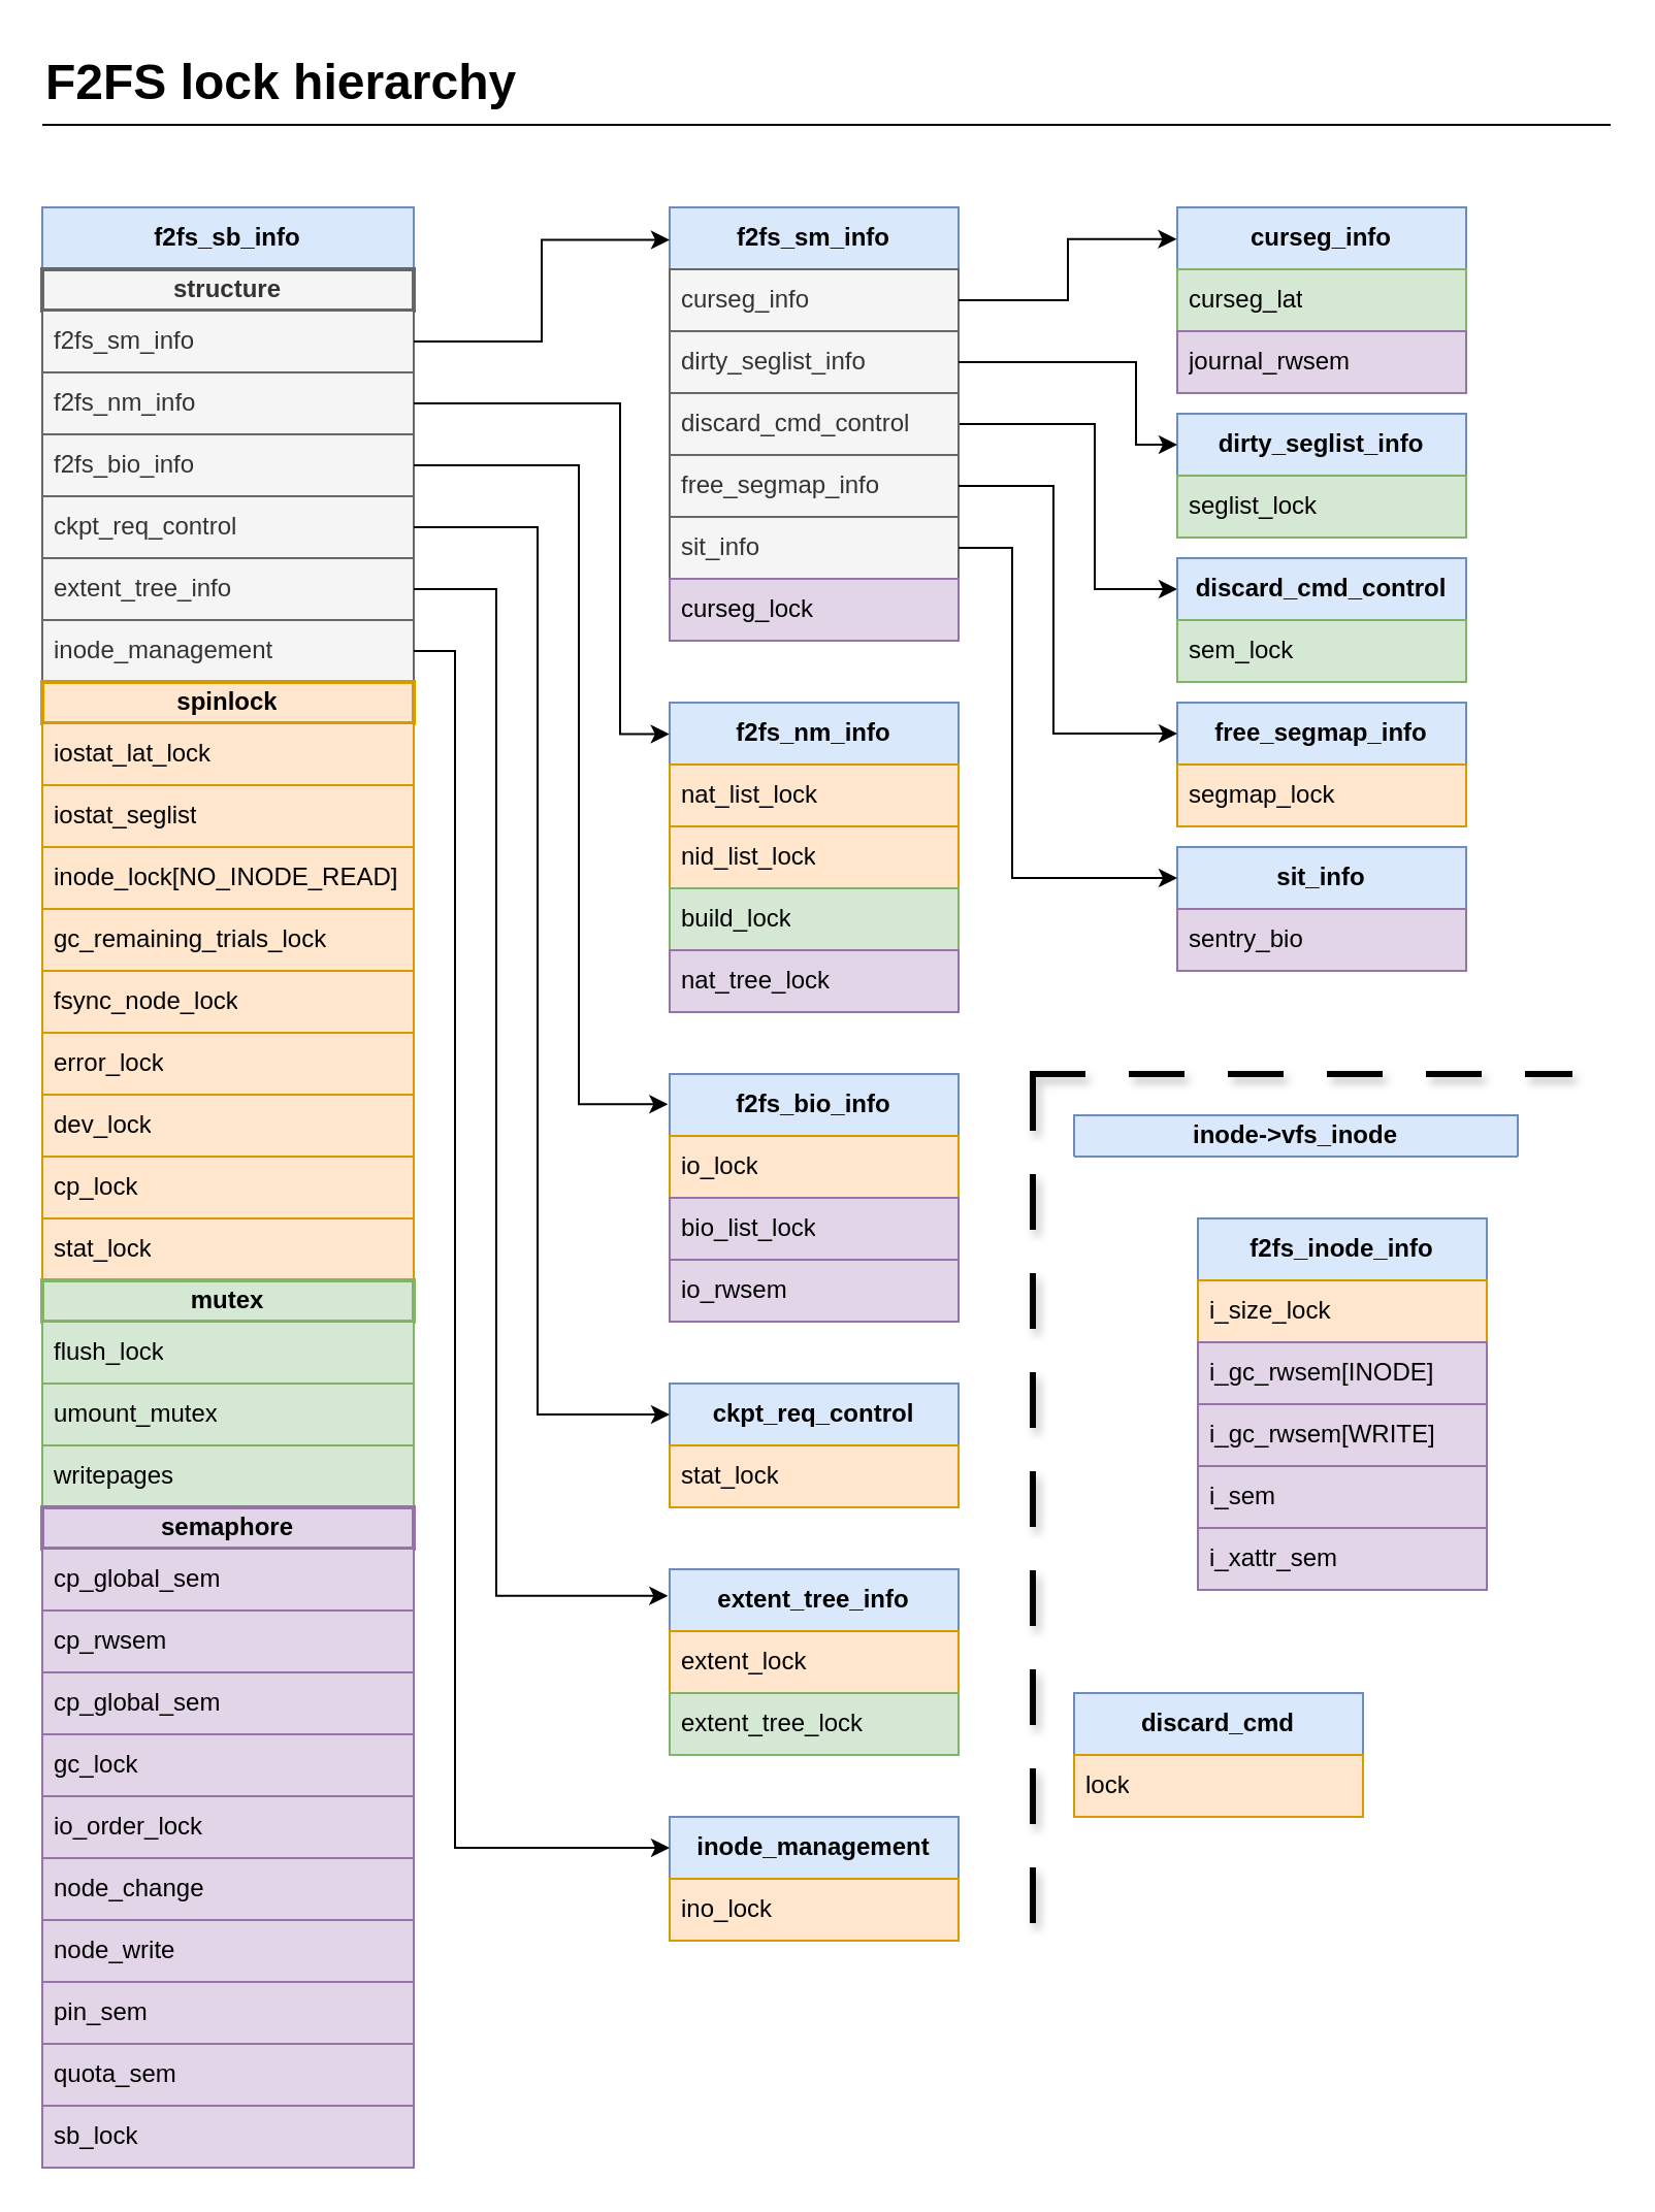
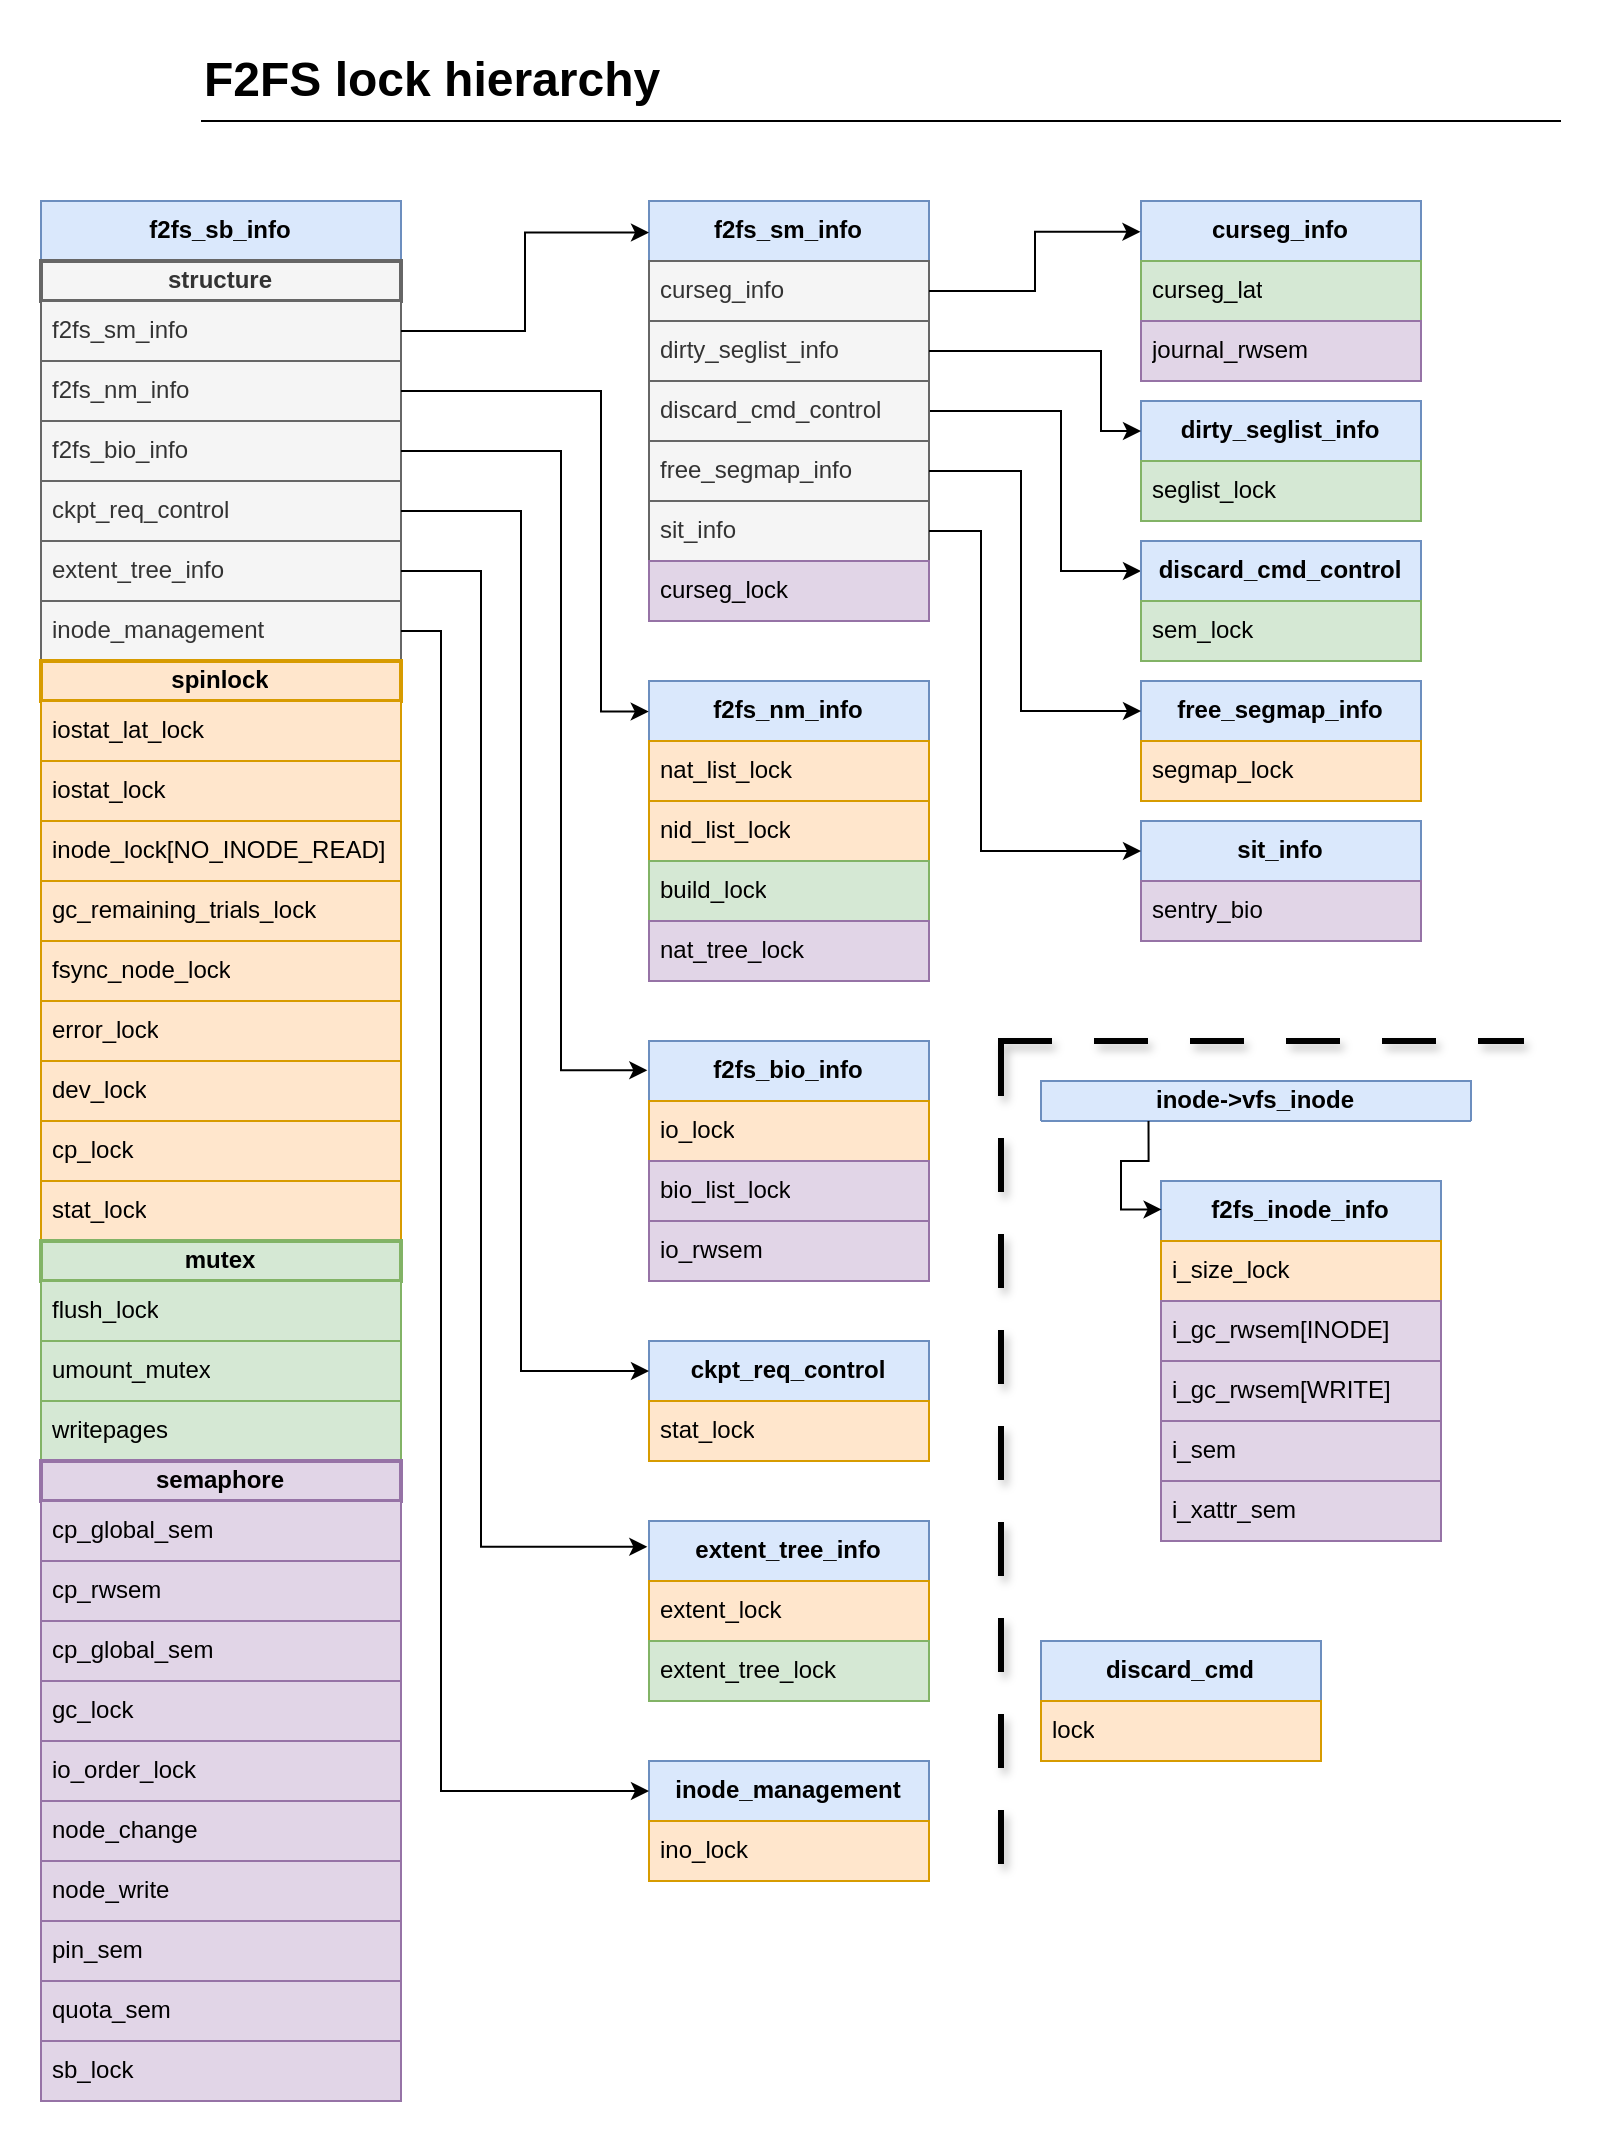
- <mxCell id="91" value="F2FS lock hierarchy" style="text;strokeColor=none;fillColor=none;html=1;fontSize=24;fontStyle=1;verticalAlign=middle;align=left;" parent="1" vertex="1"><mxGeometry x="20" y="20" width="240" height="40" as="geometry" /></mxCell>
+ <mxCell id="91" value="F2FS lock hierarchy" style="text;strokeColor=none;fillColor=none;html=1;fontSize=24;fontStyle=1;verticalAlign=middle;align=left;" parent="1" vertex="1"><mxGeometry x="100" y="20" width="240" height="40" as="geometry" /></mxCell>
- <mxCell id="13" value="iostat_seglist" style="text;align=left;verticalAlign=middle;spacingLeft=4;spacingRight=4;overflow=hidden;points=[[0,0.5],[1,0.5]];portConstraint=eastwest;rotatable=0;whiteSpace=wrap;html=1;fillColor=#ffe6cc;strokeColor=#d79b00;" parent="3" vertex="1"><mxGeometry y="280" width="180" height="30" as="geometry" /></mxCell>
+ <mxCell id="13" value="iostat_lock" style="text;align=left;verticalAlign=middle;spacingLeft=4;spacingRight=4;overflow=hidden;points=[[0,0.5],[1,0.5]];portConstraint=eastwest;rotatable=0;whiteSpace=wrap;html=1;fillColor=#ffe6cc;strokeColor=#d79b00;" parent="3" vertex="1"><mxGeometry y="280" width="180" height="30" as="geometry" /></mxCell>
+ <mxCell id="90" style="edgeStyle=orthogonalEdgeStyle;rounded=0;orthogonalLoop=1;jettySize=auto;html=1;exitX=0.25;exitY=1;exitDx=0;exitDy=0;entryX=0.002;entryY=0.079;entryDx=0;entryDy=0;entryPerimeter=0;" parent="1" source="80" target="81" edge="1"><mxGeometry relative="1" as="geometry" /></mxCell>
